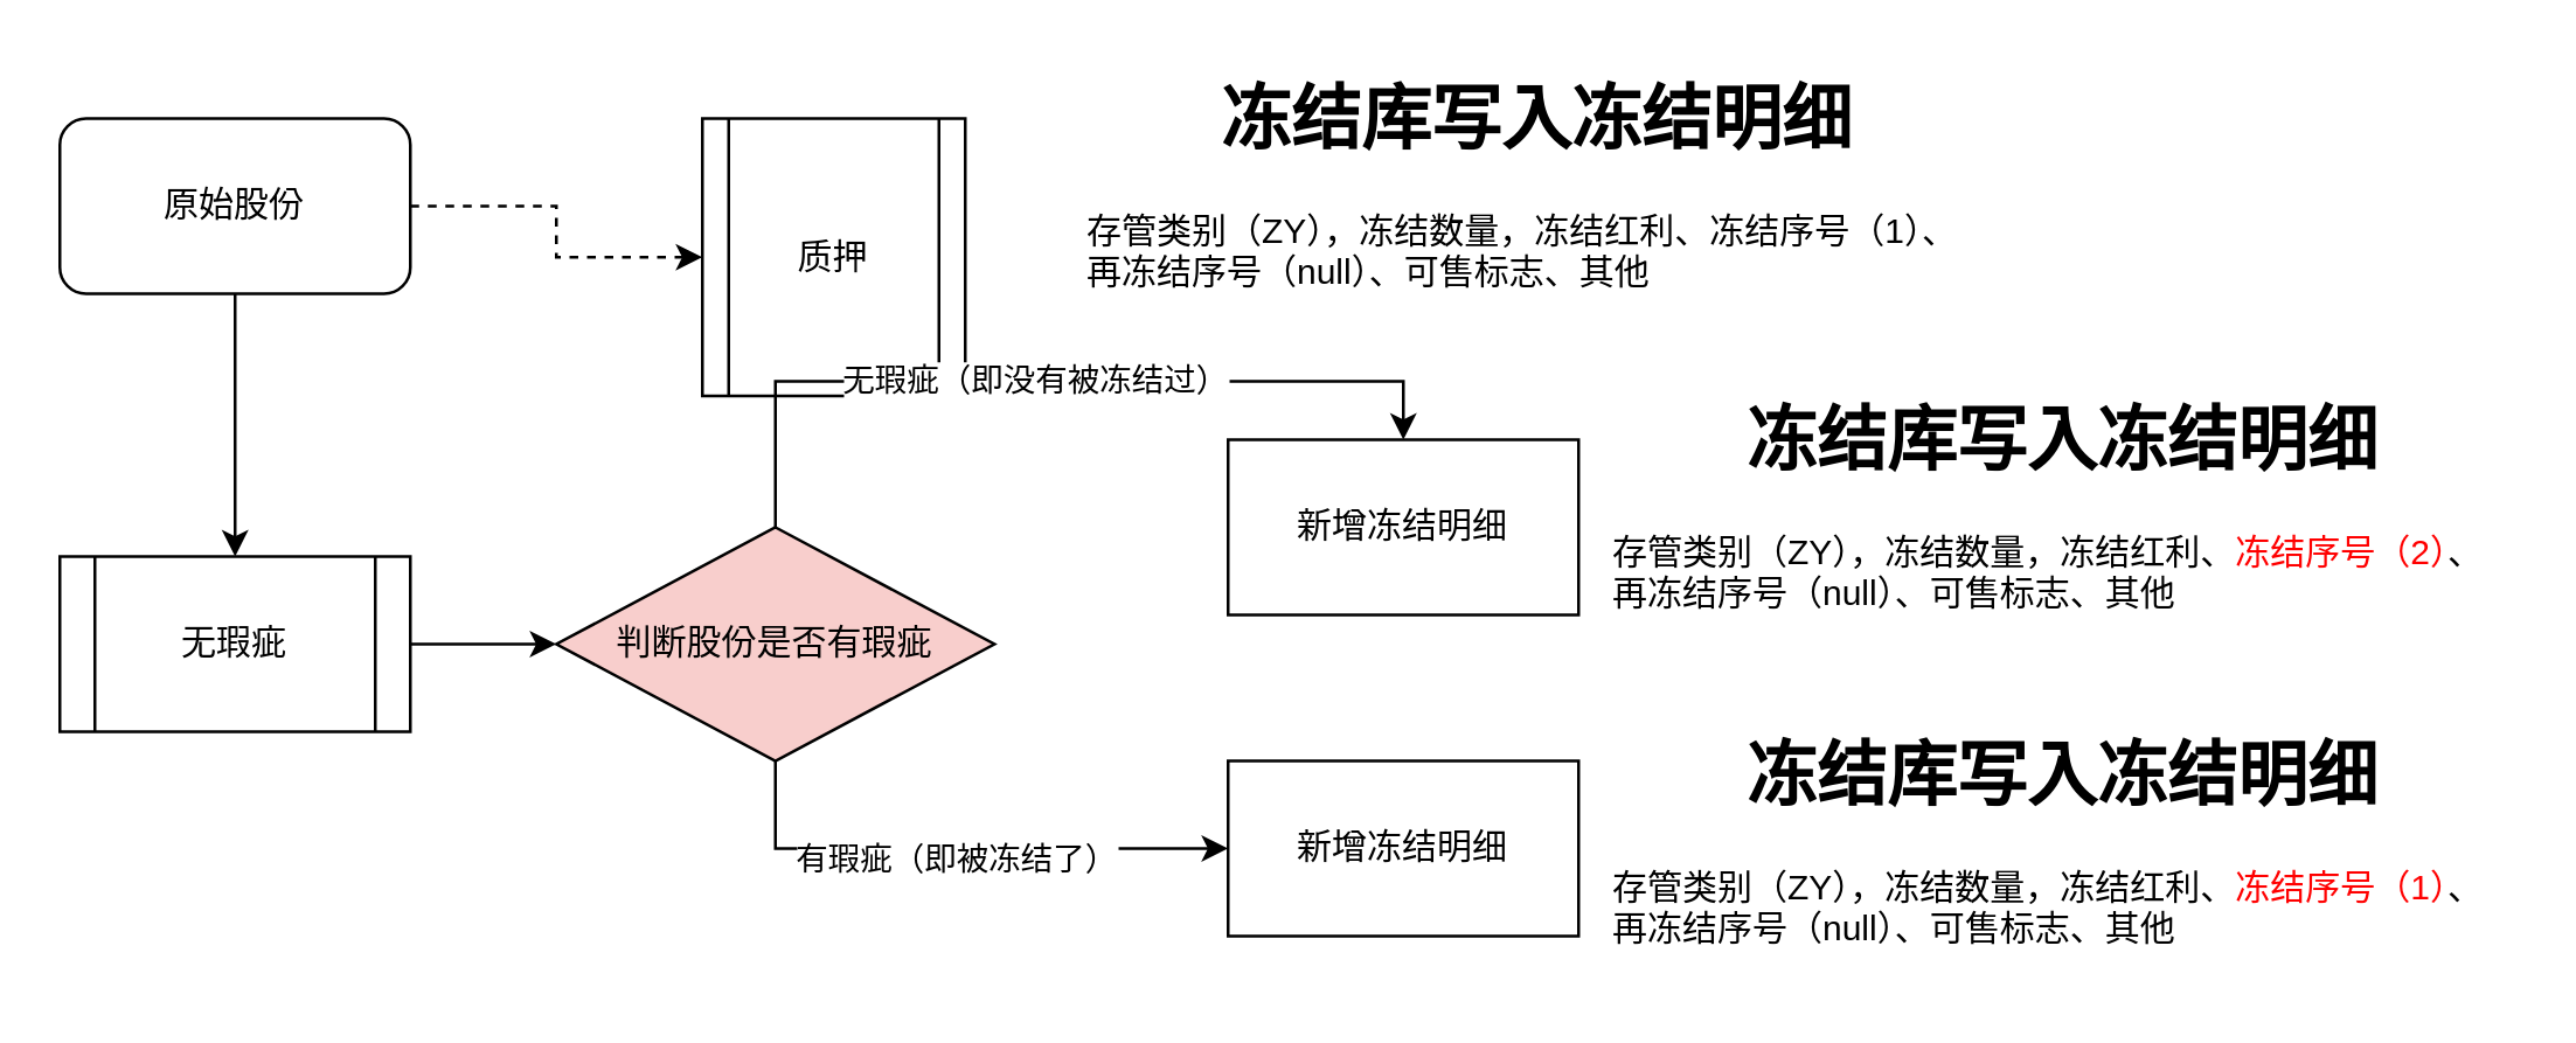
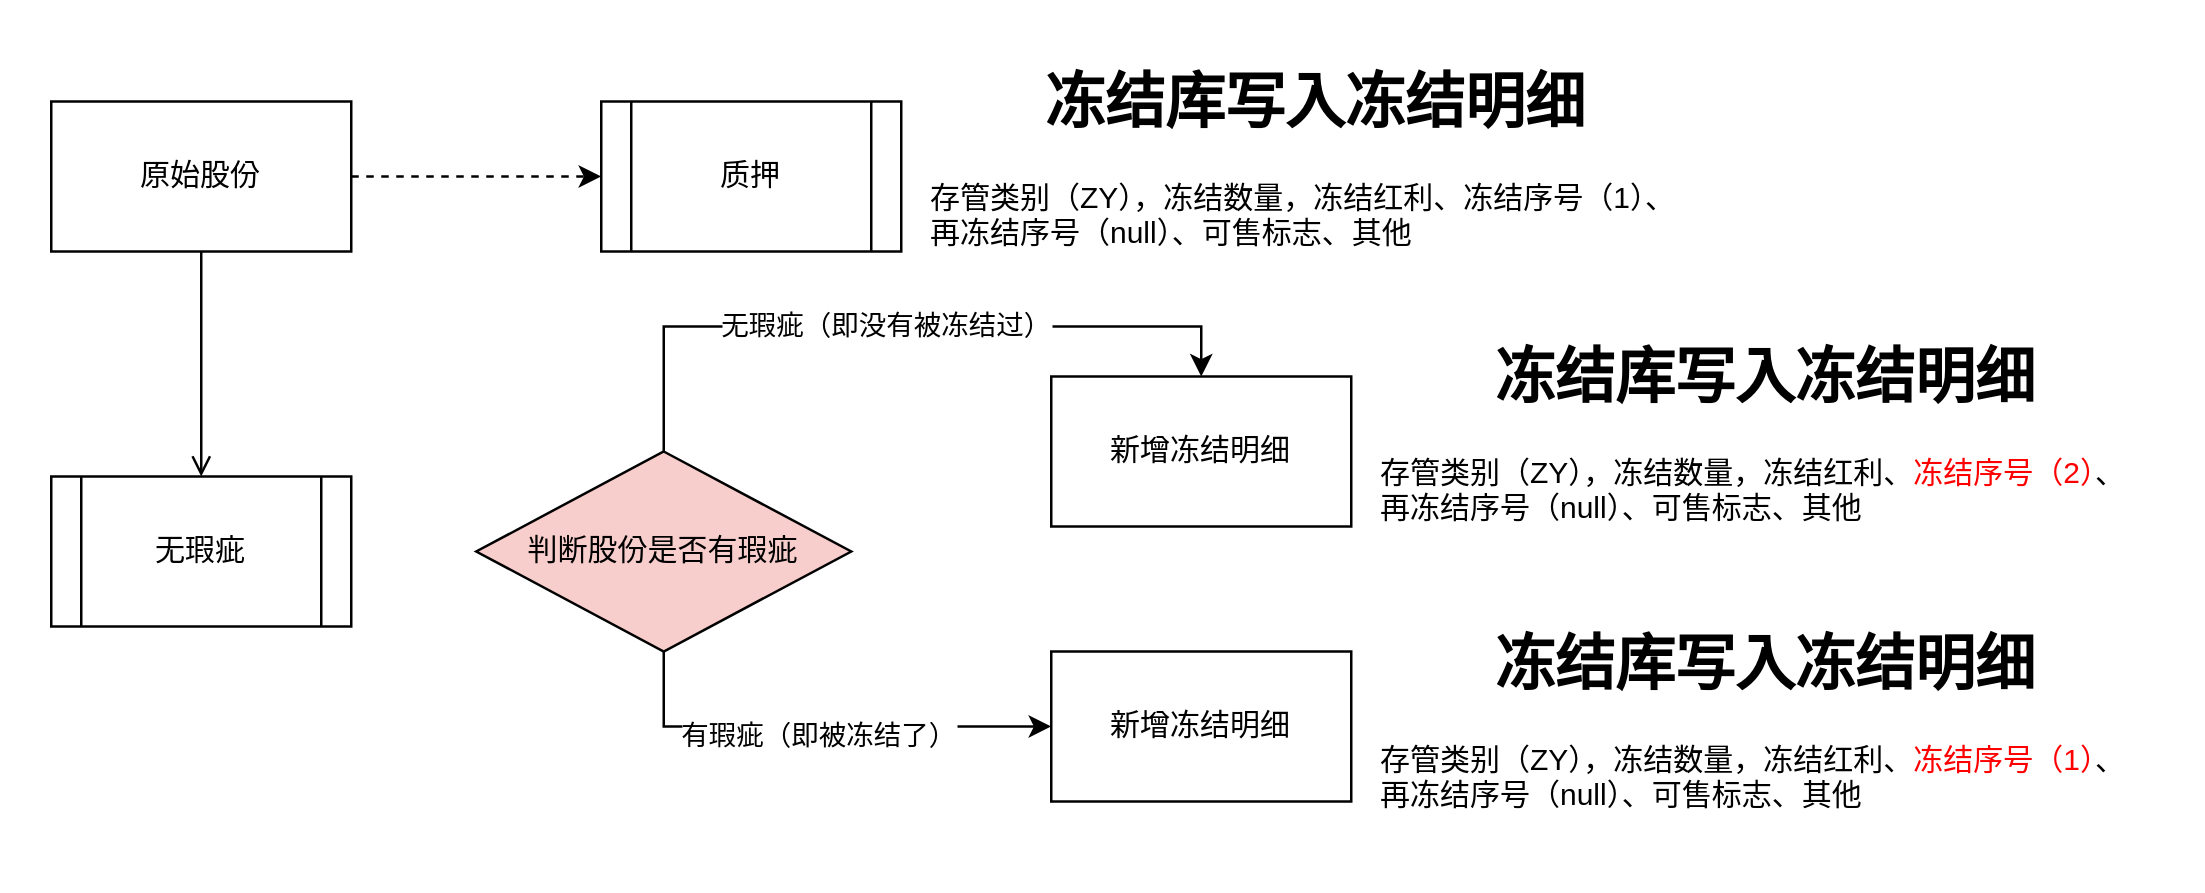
- <mxCell id="4" value="原始股份" style="rounded=1;whiteSpace=wrap;html=1;" vertex="1" parent="1"><mxGeometry x="20" y="40" width="120" height="60" as="geometry" /></mxCell>
+ <mxCell id="4" value="原始股份" style="whiteSpace=wrap;html=1;rounded=0;" vertex="1" parent="1"><mxGeometry x="20" y="40" width="120" height="60" as="geometry" /></mxCell>
- <mxCell id="5" value="质押" style="shape=process;whiteSpace=wrap;html=1;backgroundOutline=1;" vertex="1" parent="1"><mxGeometry x="240" y="40" width="90" height="95" as="geometry" /></mxCell>
+ <mxCell id="5" value="质押" style="shape=process;whiteSpace=wrap;html=1;backgroundOutline=1;" vertex="1" parent="1"><mxGeometry x="240" y="40" width="120" height="60" as="geometry" /></mxCell>
- <mxCell id="3" style="edgeStyle=orthogonalEdgeStyle;rounded=0;orthogonalLoop=1;jettySize=auto;html=1;exitX=0.5;exitY=1;exitDx=0;exitDy=0;entryX=0.5;entryY=0;entryDx=0;entryDy=0;" edge="1" parent="1" source="4" target="8"><mxGeometry relative="1" as="geometry" /></mxCell>
+ <mxCell id="3" style="edgeStyle=orthogonalEdgeStyle;rounded=0;orthogonalLoop=1;jettySize=auto;html=1;exitX=0.5;exitY=1;exitDx=0;exitDy=0;entryX=0.5;entryY=0;entryDx=0;entryDy=0;endArrow=open;" edge="1" parent="1" source="4" target="8"><mxGeometry relative="1" as="geometry" /></mxCell>
- <mxCell id="7" style="edgeStyle=orthogonalEdgeStyle;rounded=0;orthogonalLoop=1;jettySize=auto;html=1;exitX=1;exitY=0.5;exitDx=0;exitDy=0;entryX=0;entryY=0.5;entryDx=0;entryDy=0;" edge="1" parent="1" source="8" target="13"><mxGeometry relative="1" as="geometry"><mxPoint x="180" y="220" as="targetPoint" /></mxGeometry></mxCell>
